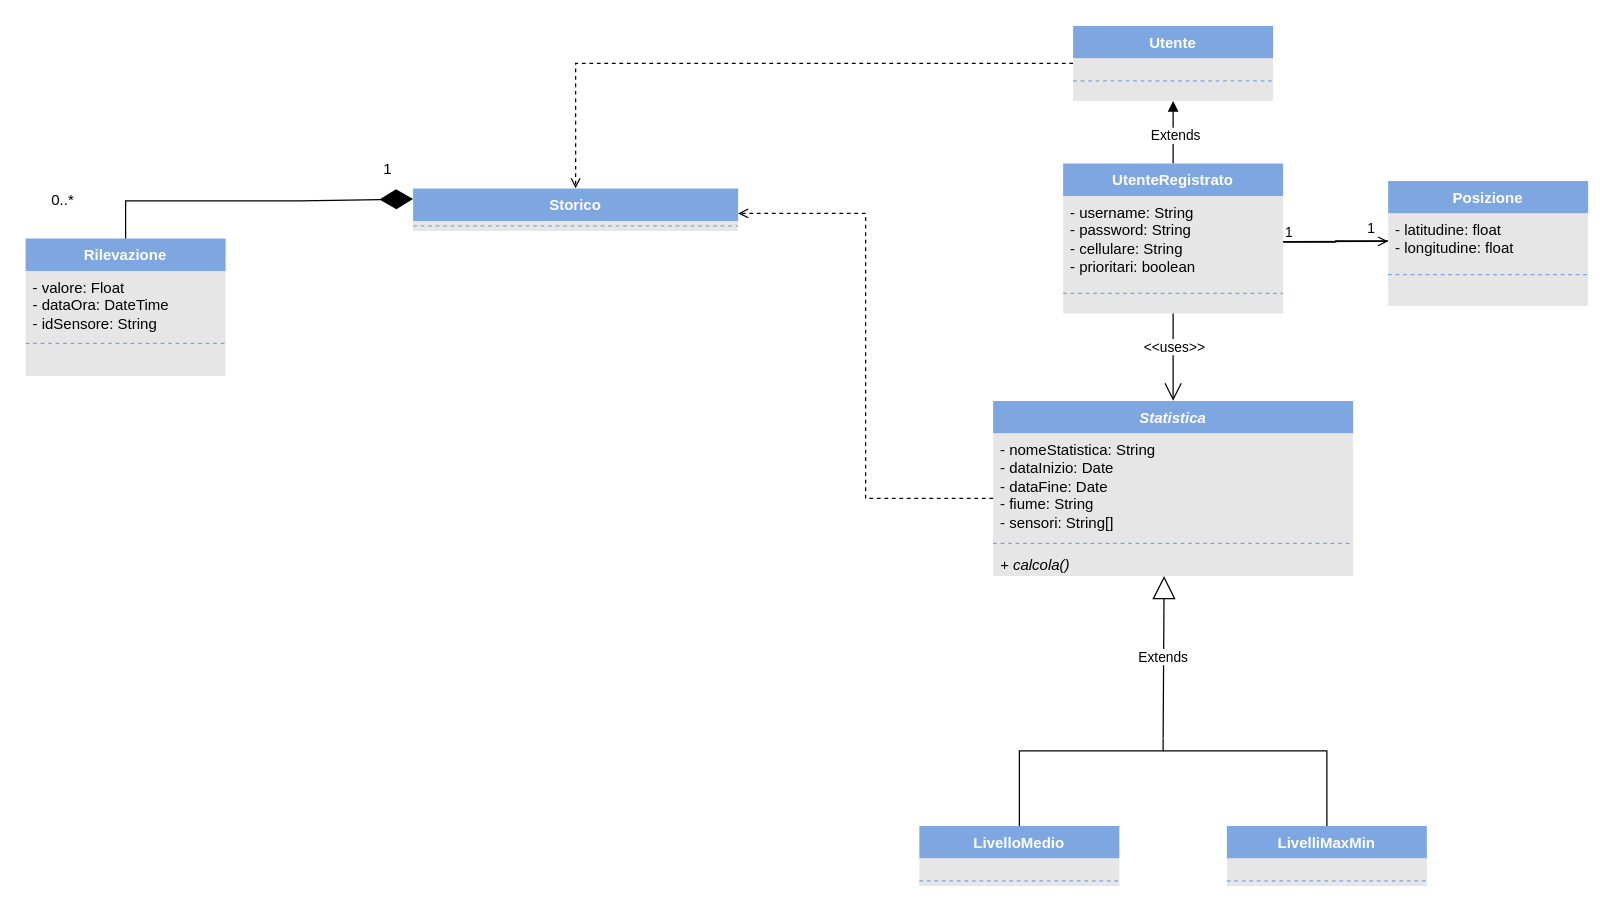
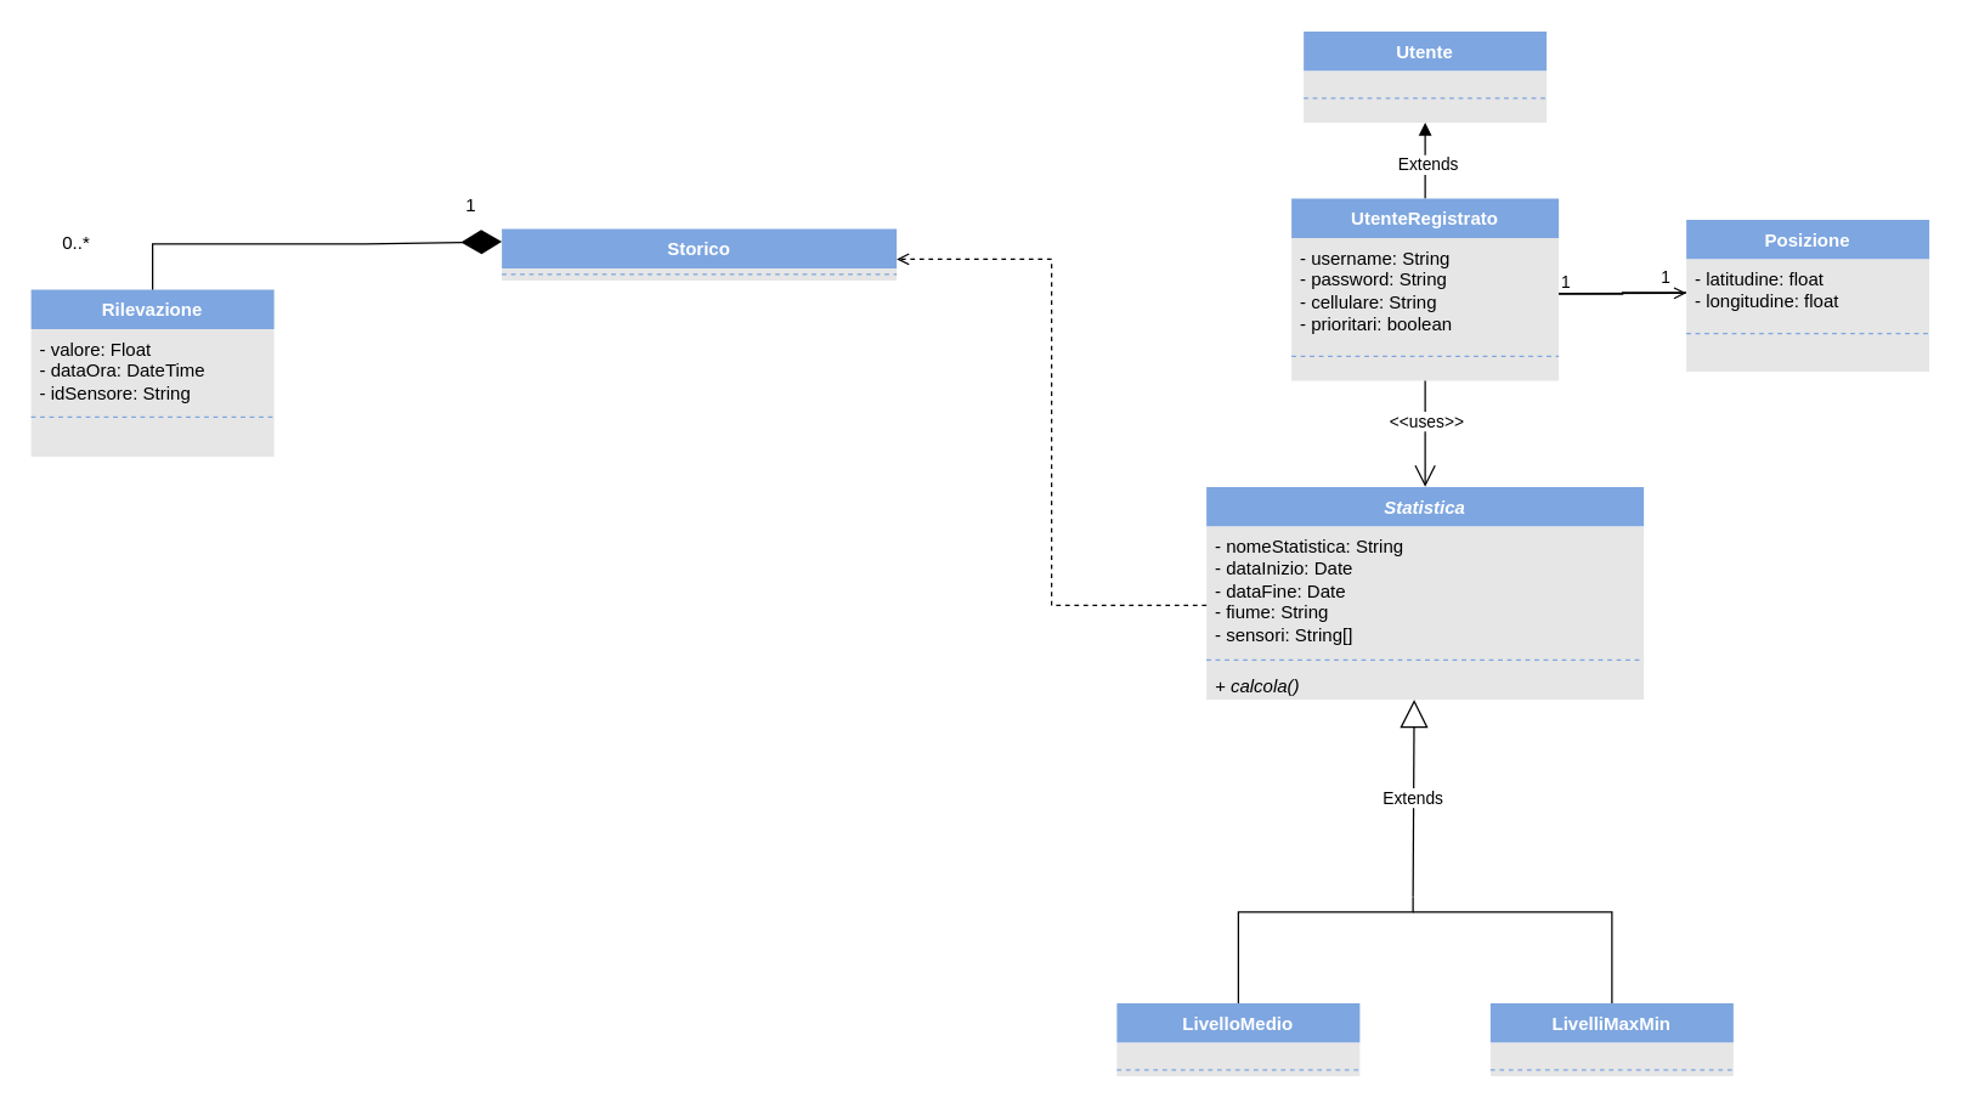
- <mxCell id="2" style="edgeStyle=orthogonalEdgeStyle;rounded=0;orthogonalLoop=1;jettySize=auto;html=1;entryX=0.5;entryY=0;entryDx=0;entryDy=0;endArrow=open;endFill=0;dashed=1;" edge="1" parent="1" source="3" target="26"><mxGeometry relative="1" as="geometry" /></mxCell>
